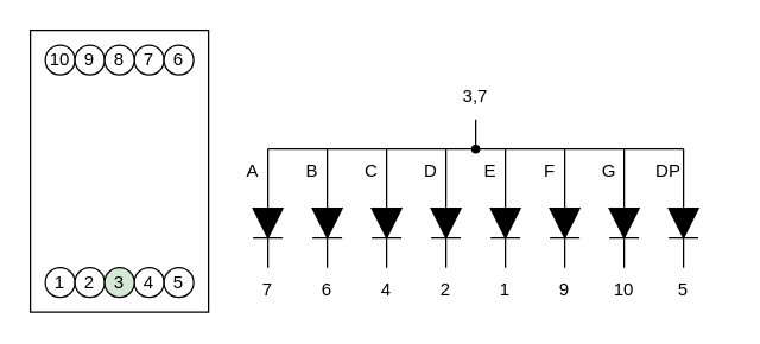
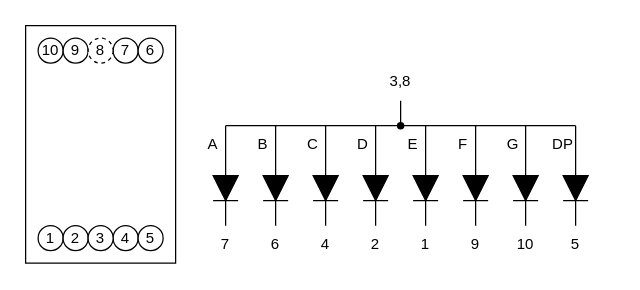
- <mxCell id="60" value="8" style="ellipse;whiteSpace=wrap;html=1;aspect=fixed;" vertex="1" parent="1"><mxGeometry x="70" y="30" width="20" height="20" as="geometry" /></mxCell>
+ <mxCell id="60" value="8" style="ellipse;whiteSpace=wrap;html=1;aspect=fixed;dashed=1;" vertex="1" parent="1"><mxGeometry x="70" y="30" width="20" height="20" as="geometry" /></mxCell>
- <mxCell id="38" value="3,7" style="text;html=1;align=center;verticalAlign=middle;whiteSpace=wrap;rounded=0;" parent="1" vertex="1"><mxGeometry x="290" y="50" width="60" height="30" as="geometry" /></mxCell>
+ <mxCell id="38" value="3,8" style="text;html=1;align=center;verticalAlign=middle;whiteSpace=wrap;rounded=0;" parent="1" vertex="1"><mxGeometry x="290" y="50" width="60" height="30" as="geometry" /></mxCell>
- <mxCell id="65" value="3" style="ellipse;whiteSpace=wrap;html=1;aspect=fixed;fillColor=#d5e8d4;" vertex="1" parent="1"><mxGeometry x="70" y="180" width="20" height="20" as="geometry" /></mxCell>
+ <mxCell id="65" value="3" style="ellipse;whiteSpace=wrap;html=1;aspect=fixed;" vertex="1" parent="1"><mxGeometry x="70" y="180" width="20" height="20" as="geometry" /></mxCell>
